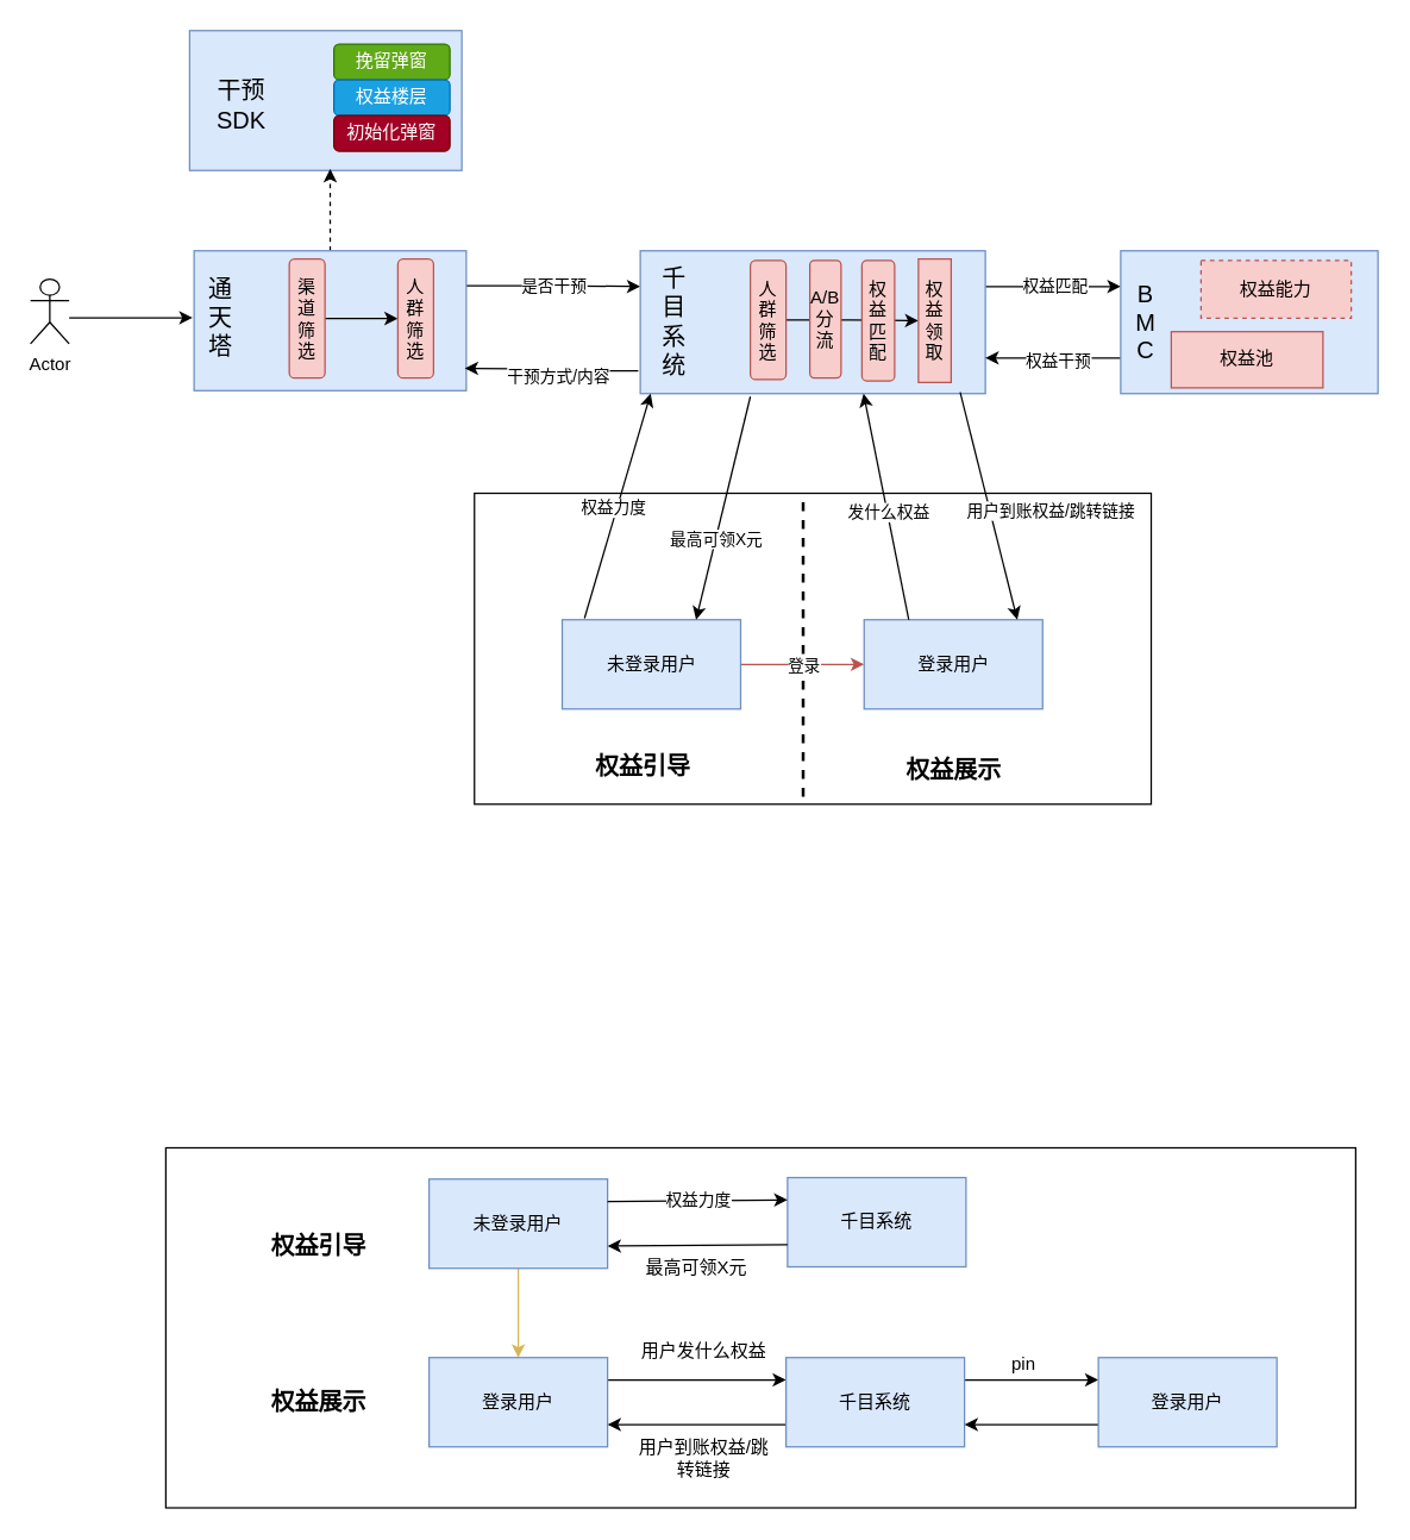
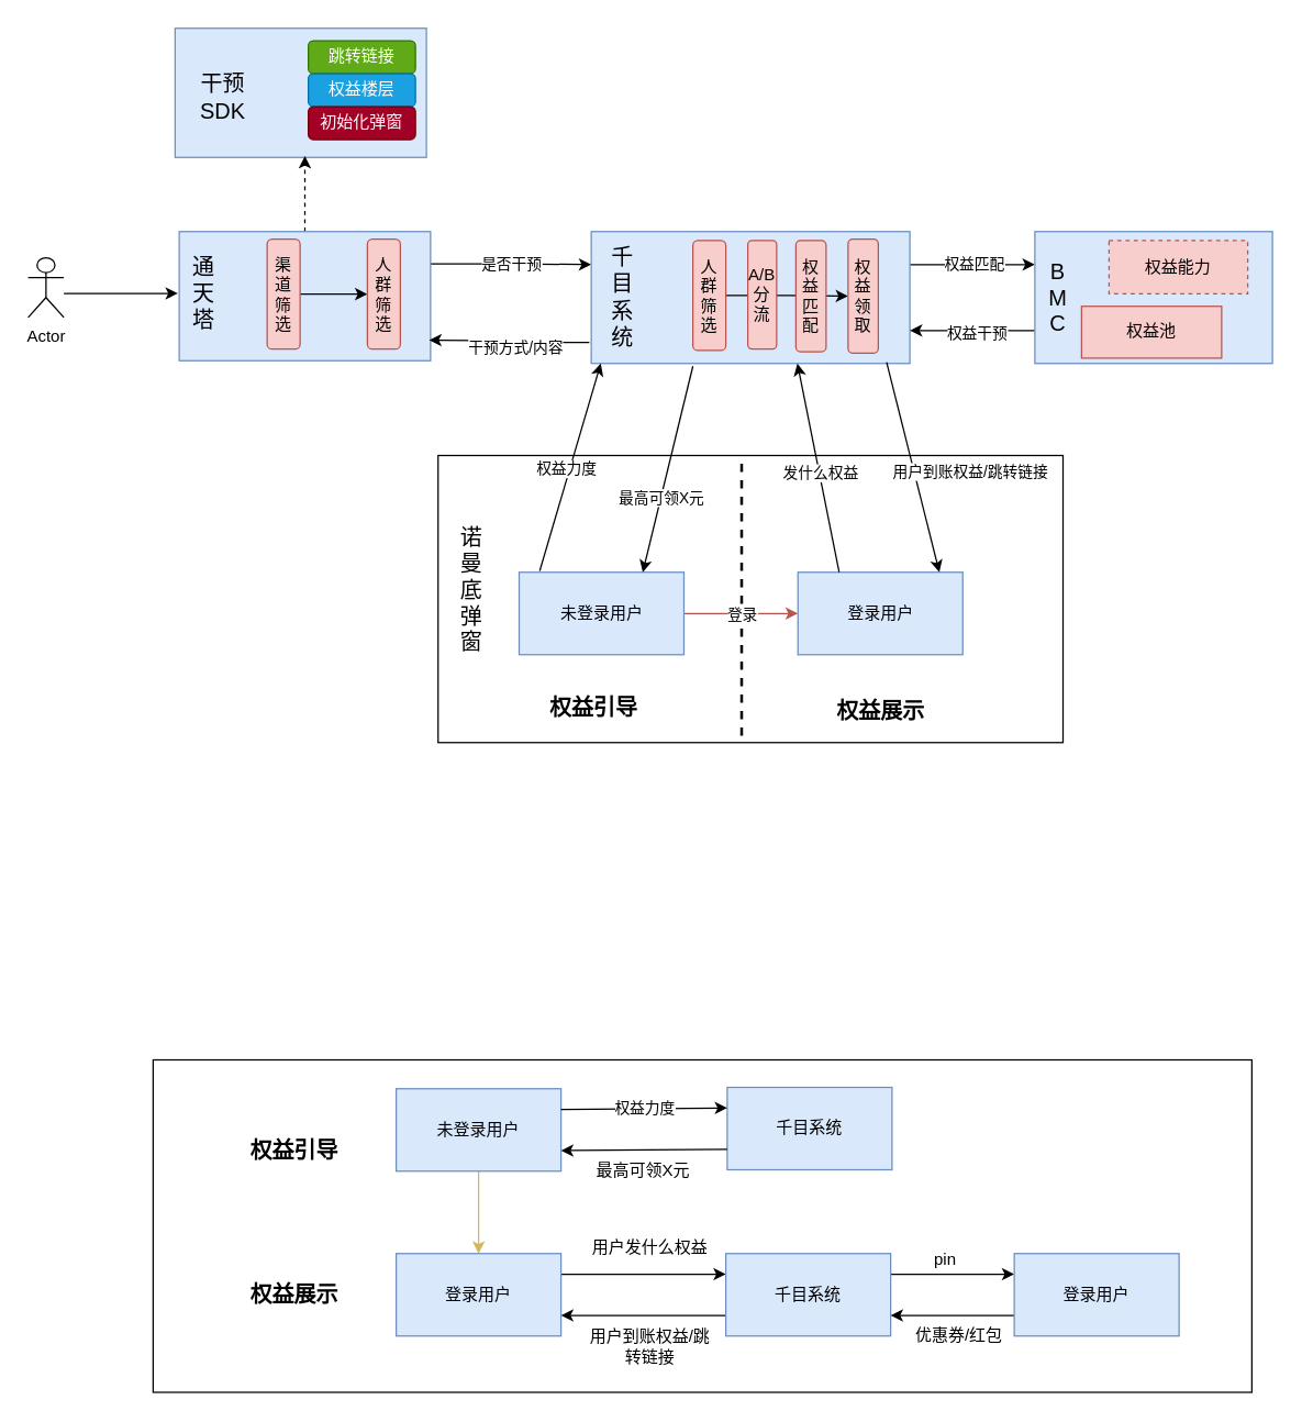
- <mxCell id="34" value="挽留弹窗" style="rounded=1;whiteSpace=wrap;html=1;fillColor=#60a917;fontColor=#ffffff;strokeColor=#2D7600;" vertex="1" parent="1"><mxGeometry x="224" y="29" width="78" height="24" as="geometry" /></mxCell>
+ <mxCell id="34" value="跳转链接" style="rounded=1;whiteSpace=wrap;html=1;fillColor=#60a917;fontColor=#ffffff;strokeColor=#2D7600;" vertex="1" parent="1"><mxGeometry x="224" y="29" width="78" height="24" as="geometry" /></mxCell>
- <mxCell id="45" value="权益领取" style="whiteSpace=wrap;html=1;fillColor=#f8cecc;strokeColor=#b85450;rounded=0;" vertex="1" parent="1"><mxGeometry x="617" y="173.5" width="22" height="83" as="geometry" /></mxCell>
+ <mxCell id="45" value="权益领取" style="rounded=1;whiteSpace=wrap;html=1;fillColor=#f8cecc;strokeColor=#b85450;" vertex="1" parent="1"><mxGeometry x="617" y="173.5" width="22" height="83" as="geometry" /></mxCell>
+ <mxCell id="52" value="诺曼底弹窗" style="text;html=1;strokeColor=none;fillColor=none;align=center;verticalAlign=middle;whiteSpace=wrap;rounded=0;fontSize=16;fontStyle=0" vertex="1" parent="1"><mxGeometry x="327.5" y="376" width="30" height="105.5" as="geometry" /></mxCell>
+ <mxCell id="32" value="优惠券/红包" style="text;html=1;strokeColor=none;fillColor=none;align=center;verticalAlign=middle;whiteSpace=wrap;rounded=0;" vertex="1" parent="1"><mxGeometry x="658" y="962" width="80" height="20" as="geometry" /></mxCell>
